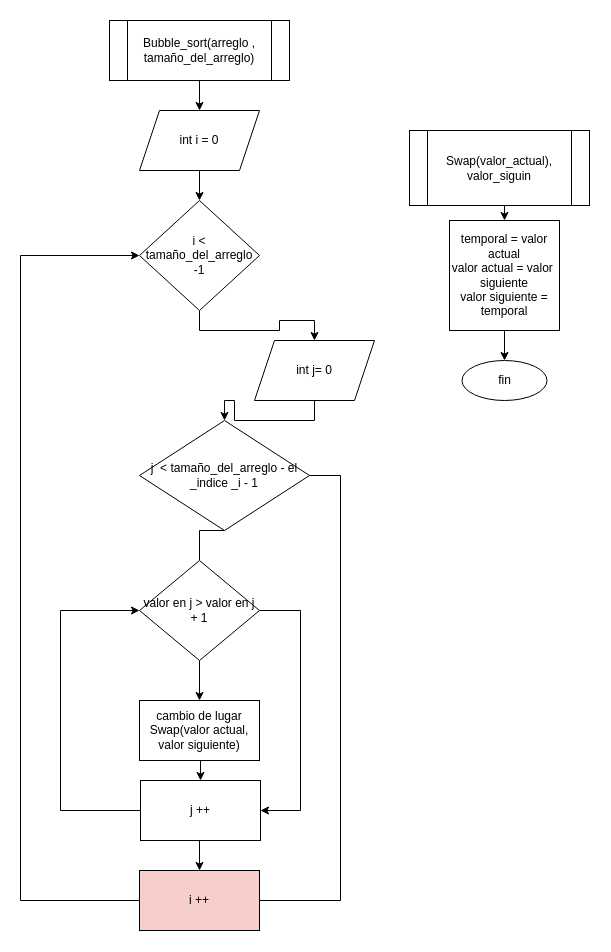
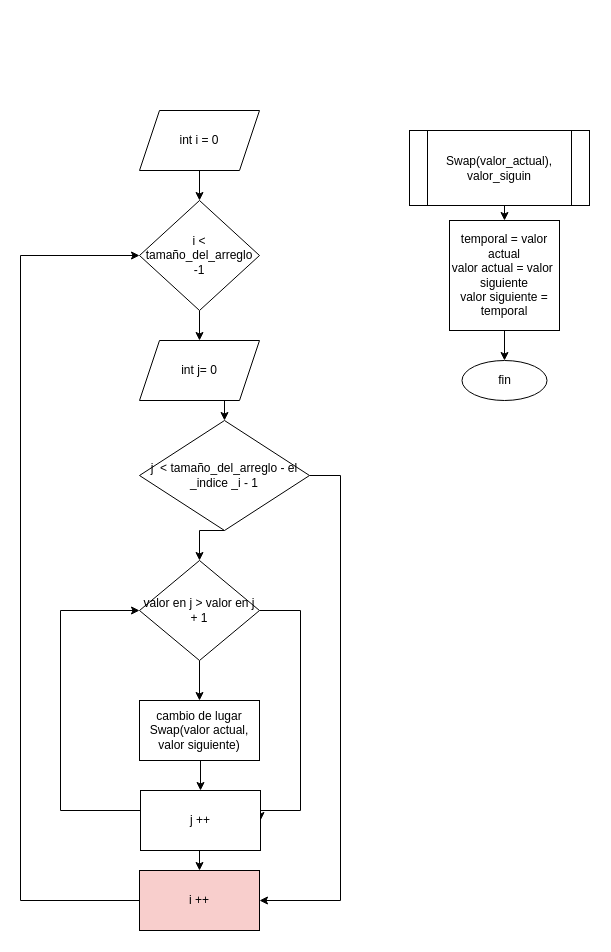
- <mxCell id="3" value="Bubble_sort(arreglo , tamaño_del_arreglo)" style="shape=process;whiteSpace=wrap;html=1;backgroundOutline=1;" vertex="1" parent="1"><mxGeometry x="109" y="20" width="180" height="60" as="geometry" /></mxCell>
- <mxCell id="2" style="edgeStyle=orthogonalEdgeStyle;rounded=0;orthogonalLoop=1;jettySize=auto;html=1;exitX=0.5;exitY=1;exitDx=0;exitDy=0;entryX=0.5;entryY=0;entryDx=0;entryDy=0;" edge="1" parent="1" source="3" target="5"><mxGeometry relative="1" as="geometry" /></mxCell>
- <mxCell id="9" value="int j= 0" style="shape=parallelogram;perimeter=parallelogramPerimeter;whiteSpace=wrap;html=1;fixedSize=1;" vertex="1" parent="1"><mxGeometry x="254" y="340" width="120" height="60" as="geometry" /></mxCell>
+ <mxCell id="9" value="int j= 0" style="shape=parallelogram;perimeter=parallelogramPerimeter;whiteSpace=wrap;html=1;fixedSize=1;" vertex="1" parent="1"><mxGeometry x="139" y="340" width="120" height="60" as="geometry" /></mxCell>
- <mxCell id="12" style="edgeStyle=orthogonalEdgeStyle;rounded=0;orthogonalLoop=1;jettySize=auto;html=1;exitX=0.5;exitY=1;exitDx=0;exitDy=0;entryX=0.5;entryY=0;entryDx=0;entryDy=0;endArrow=none;" edge="1" parent="1" source="14" target="17"><mxGeometry relative="1" as="geometry" /></mxCell>
+ <mxCell id="12" style="edgeStyle=orthogonalEdgeStyle;rounded=0;orthogonalLoop=1;jettySize=auto;html=1;exitX=0.5;exitY=1;exitDx=0;exitDy=0;entryX=0.5;entryY=0;entryDx=0;entryDy=0;" edge="1" parent="1" source="14" target="17"><mxGeometry relative="1" as="geometry" /></mxCell>
- <mxCell id="20" value="j ++" style="rounded=0;whiteSpace=wrap;html=1;" vertex="1" parent="1"><mxGeometry x="140" y="780" width="120" height="60" as="geometry" /></mxCell>
+ <mxCell id="20" value="j ++" style="rounded=0;whiteSpace=wrap;html=1;" vertex="1" parent="1"><mxGeometry x="140" y="790" width="120" height="60" as="geometry" /></mxCell>
- <mxCell id="13" style="edgeStyle=orthogonalEdgeStyle;rounded=0;orthogonalLoop=1;jettySize=auto;html=1;exitX=1;exitY=0.5;exitDx=0;exitDy=0;entryX=1;entryY=0.5;entryDx=0;entryDy=0;endArrow=none;" edge="1" parent="1" source="14" target="22"><mxGeometry relative="1" as="geometry"><mxPoint x="339" y="910" as="targetPoint" /><Array as="points"><mxPoint x="340" y="475" /><mxPoint x="340" y="900" /></Array></mxGeometry></mxCell>
+ <mxCell id="13" style="edgeStyle=orthogonalEdgeStyle;rounded=0;orthogonalLoop=1;jettySize=auto;html=1;exitX=1;exitY=0.5;exitDx=0;exitDy=0;entryX=1;entryY=0.5;entryDx=0;entryDy=0;" edge="1" parent="1" source="14" target="22"><mxGeometry relative="1" as="geometry"><mxPoint x="339" y="910" as="targetPoint" /><Array as="points"><mxPoint x="340" y="475" /><mxPoint x="340" y="900" /></Array></mxGeometry></mxCell>
